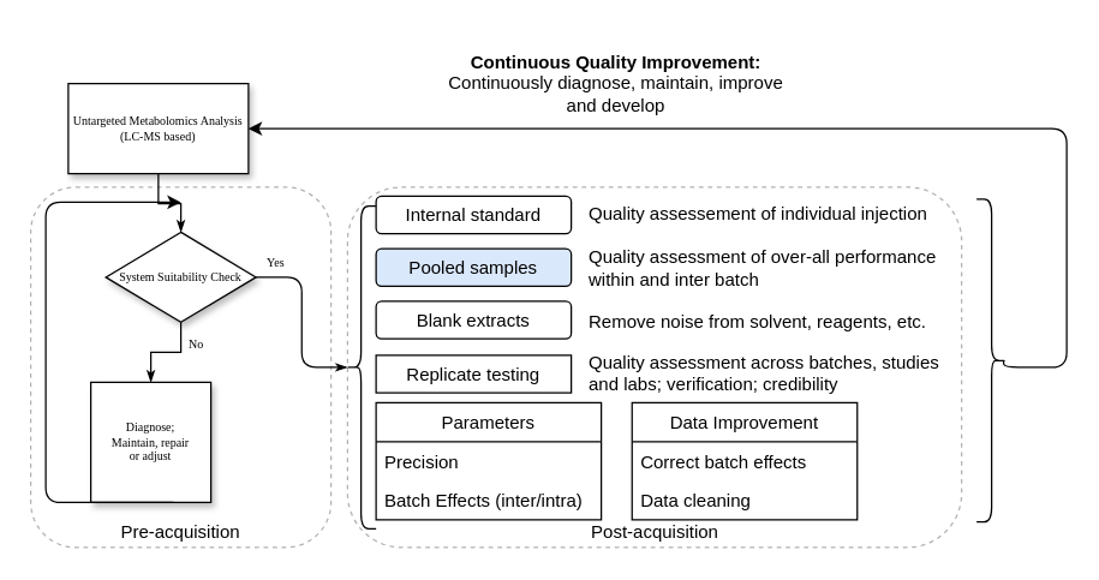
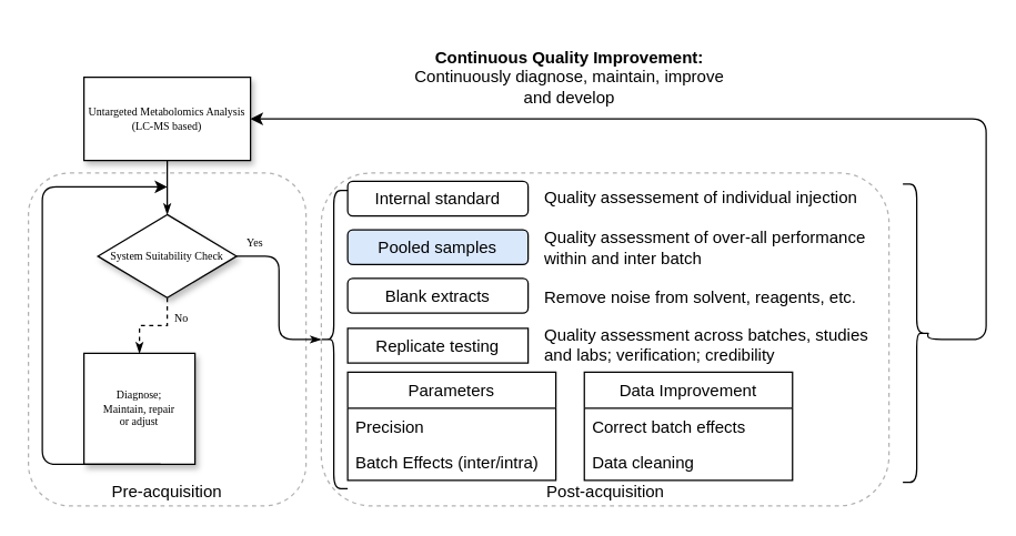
- <mxCell id="5" value="Untargeted Metabolomics Analysis&lt;br&gt;(LC-MS based)&lt;br&gt;" style="shape=trapezoid;whiteSpace=wrap;html=1;rounded=0;shadow=1;labelBackgroundColor=none;strokeColor=#000000;strokeWidth=1;fillColor=#ffffff;fontFamily=Verdana;fontSize=8;fontColor=#000000;align=center;flipV=1;comic=0;size=0;" parent="1" vertex="1"><mxGeometry x="45" y="55" width="120" height="60" as="geometry" /></mxCell>
+ <mxCell id="5" value="Untargeted Metabolomics Analysis&lt;br&gt;(LC-MS based)&lt;br&gt;" style="shape=trapezoid;whiteSpace=wrap;html=1;rounded=0;shadow=1;labelBackgroundColor=none;strokeColor=#000000;strokeWidth=1;fillColor=#ffffff;fontFamily=Verdana;fontSize=8;fontColor=#000000;align=center;flipV=1;comic=0;size=0;" parent="1" vertex="1"><mxGeometry x="60" y="55" width="120" height="60" as="geometry" /></mxCell>
- <mxCell id="7" value="No" style="edgeStyle=orthogonalEdgeStyle;rounded=0;html=1;labelBackgroundColor=none;startSize=5;endArrow=classicThin;endFill=1;endSize=5;jettySize=auto;orthogonalLoop=1;strokeColor=#000000;strokeWidth=1;fontFamily=Verdana;fontSize=8;fontColor=#000000;" parent="1" source="8" target="9" edge="1"><mxGeometry x="-0.5" y="10" relative="1" as="geometry"><mxPoint as="offset" /></mxGeometry></mxCell>
+ <mxCell id="7" value="No" style="edgeStyle=orthogonalEdgeStyle;rounded=0;html=1;labelBackgroundColor=none;startSize=5;endArrow=classicThin;endFill=1;endSize=5;jettySize=auto;orthogonalLoop=1;strokeColor=#000000;strokeWidth=1;fontFamily=Verdana;fontSize=8;fontColor=#000000;dashed=1;" parent="1" source="8" target="9" edge="1"><mxGeometry x="-0.5" y="10" relative="1" as="geometry"><mxPoint as="offset" /></mxGeometry></mxCell>
